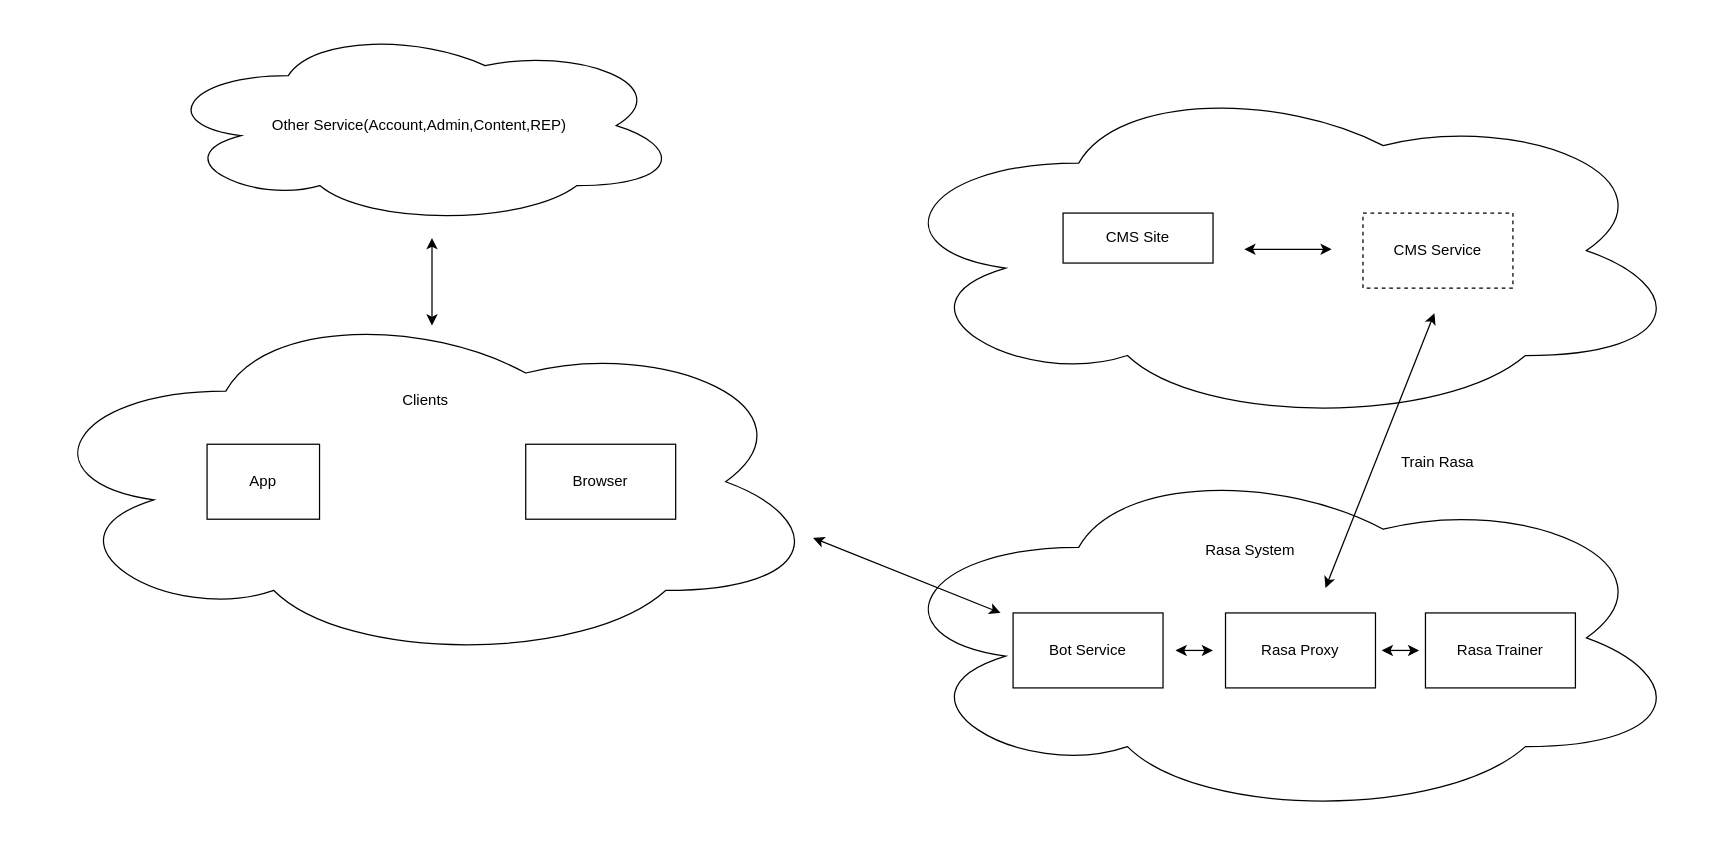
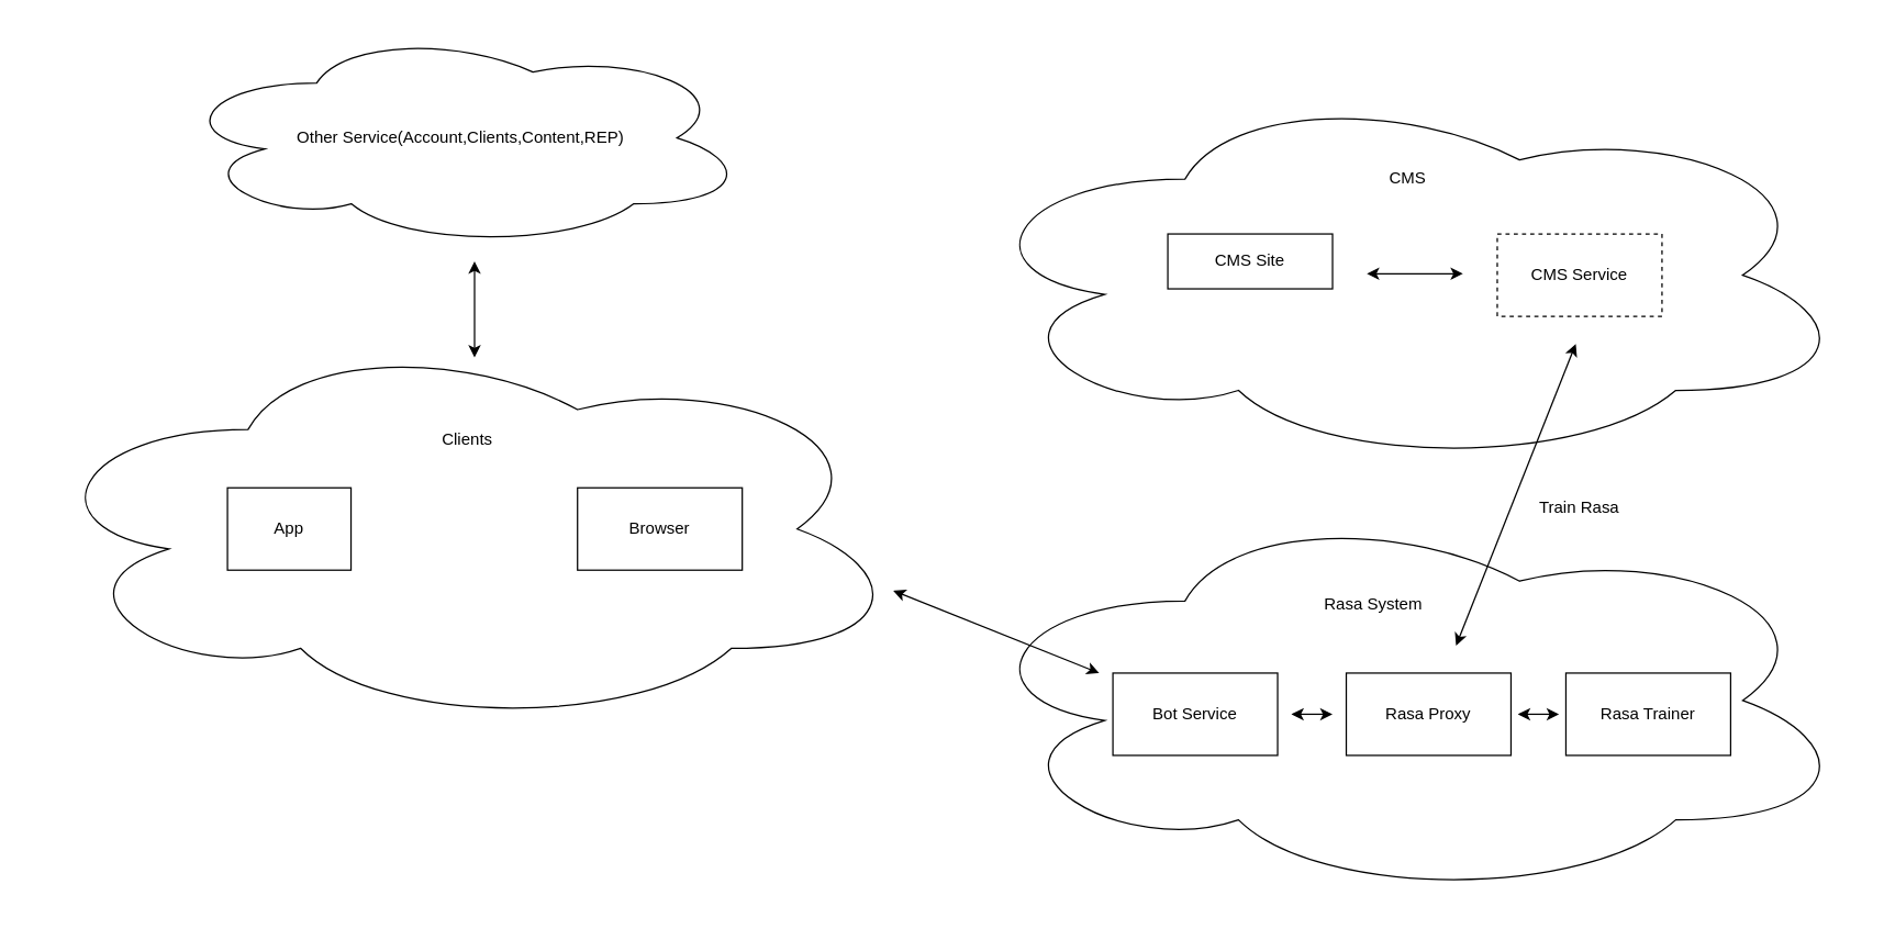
- <mxCell id="19" value="Other Service(Account,Admin,Content,REP)" style="ellipse;shape=cloud;whiteSpace=wrap;html=1;" parent="1" vertex="1"><mxGeometry x="125" y="20" width="420" height="160" as="geometry" /></mxCell>
+ <mxCell id="19" value="Other Service(Account,Clients,Content,REP)" style="ellipse;shape=cloud;whiteSpace=wrap;html=1;" parent="1" vertex="1"><mxGeometry x="125" y="20" width="420" height="160" as="geometry" /></mxCell>
+ <mxCell id="5" value="CMS" style="text;html=1;strokeColor=none;fillColor=none;align=center;verticalAlign=middle;whiteSpace=wrap;rounded=0;" parent="1" vertex="1"><mxGeometry x="970" y="120" width="110" height="20" as="geometry" /></mxCell>
